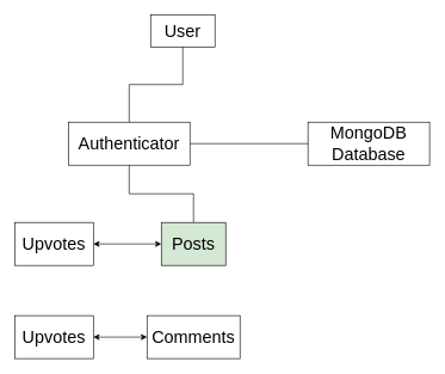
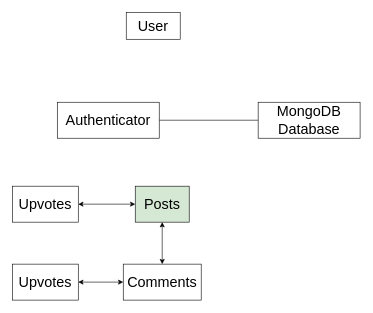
- <mxCell id="3" style="edgeStyle=orthogonalEdgeStyle;rounded=0;orthogonalLoop=1;jettySize=auto;html=1;exitX=0.5;exitY=0;exitDx=0;exitDy=0;entryX=0.5;entryY=1;entryDx=0;entryDy=0;endArrow=none;endFill=0;" edge="1" parent="1" source="5" target="2"><mxGeometry relative="1" as="geometry" /></mxCell>
- <mxCell id="6" style="edgeStyle=orthogonalEdgeStyle;rounded=0;orthogonalLoop=1;jettySize=auto;html=1;exitX=0.5;exitY=0;exitDx=0;exitDy=0;entryX=0.5;entryY=1;entryDx=0;entryDy=0;endArrow=none;endFill=0;" edge="1" parent="1" source="7" target="5"><mxGeometry relative="1" as="geometry" /></mxCell>
+ <mxCell id="8" style="edgeStyle=orthogonalEdgeStyle;rounded=0;orthogonalLoop=1;jettySize=auto;html=1;exitX=0.5;exitY=0;exitDx=0;exitDy=0;entryX=0.5;entryY=1;entryDx=0;entryDy=0;startArrow=classic;startFill=1;" edge="1" parent="1" source="9" target="7"><mxGeometry relative="1" as="geometry" /></mxCell>
